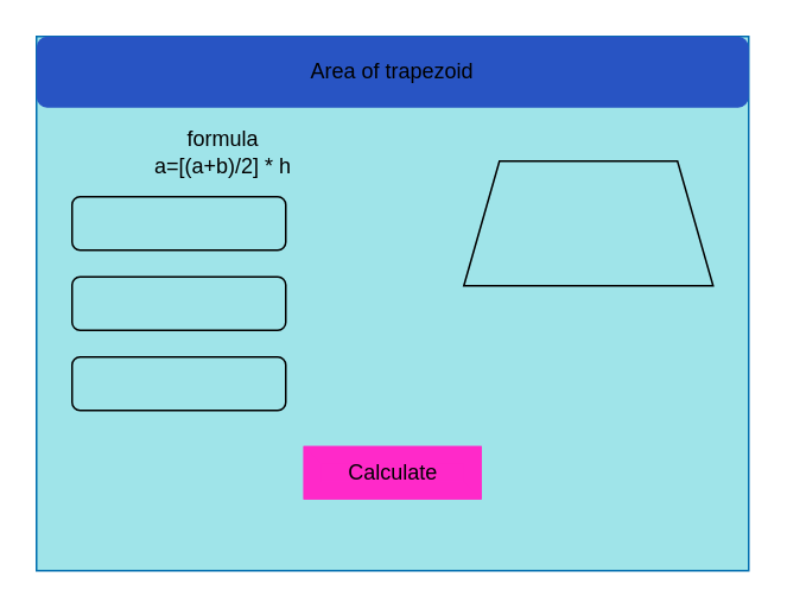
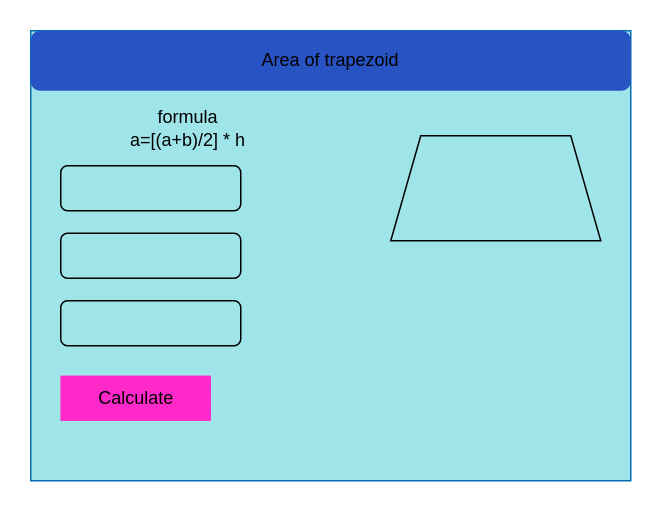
- <mxCell id="4" value="Calculate" style="labelPosition=center;verticalLabelPosition=middle;align=center;html=1;shape=mxgraph.basic.button;dx=10;fillColor=#FF29C9;strokeColor=none;" parent="1" vertex="1"><mxGeometry x="170" y="250" width="100" height="30" as="geometry" /></mxCell>
+ <mxCell id="4" value="Calculate" style="labelPosition=center;verticalLabelPosition=middle;align=center;html=1;shape=mxgraph.basic.button;dx=10;fillColor=#FF29C9;strokeColor=none;" parent="1" vertex="1"><mxGeometry x="40" y="250" width="100" height="30" as="geometry" /></mxCell>
